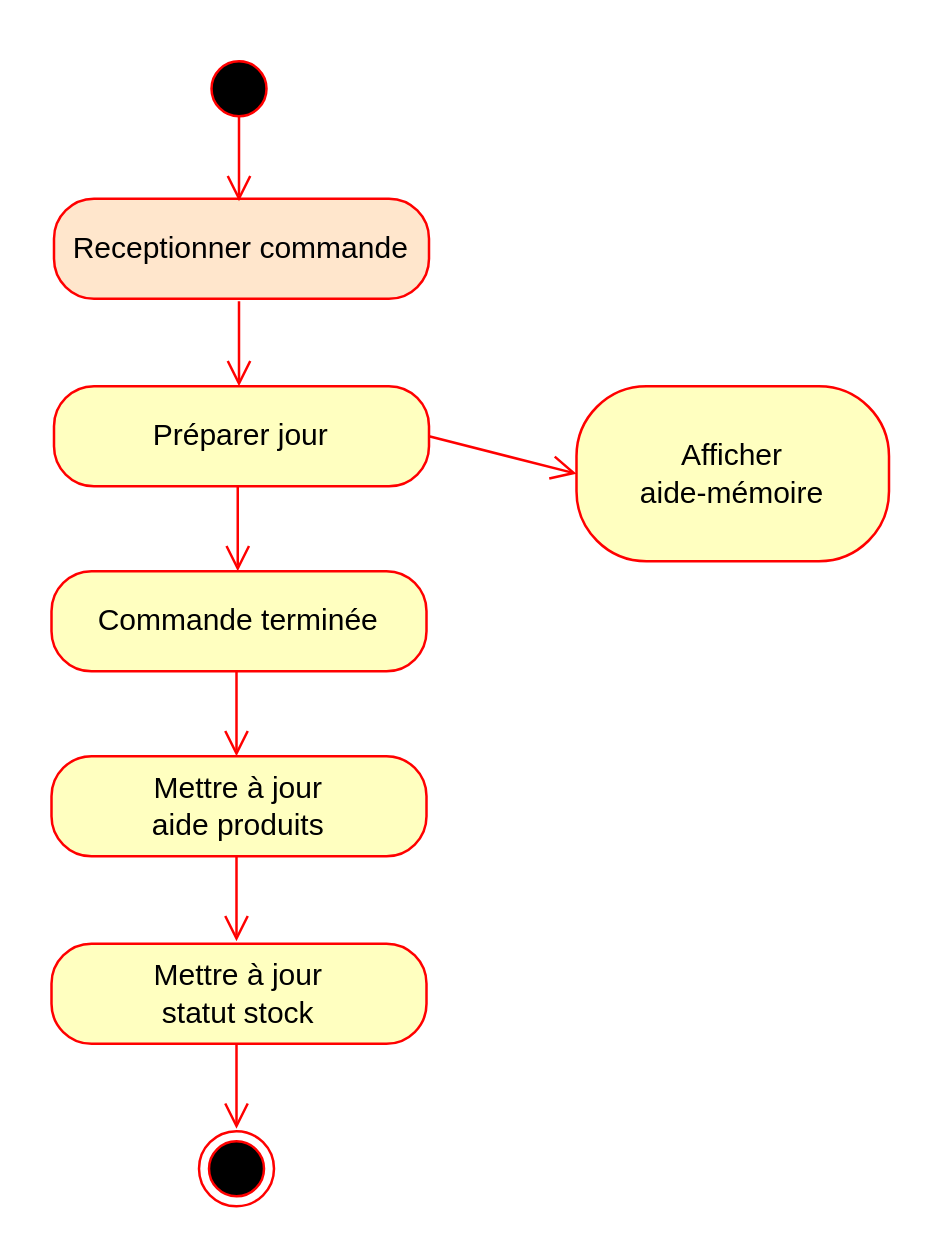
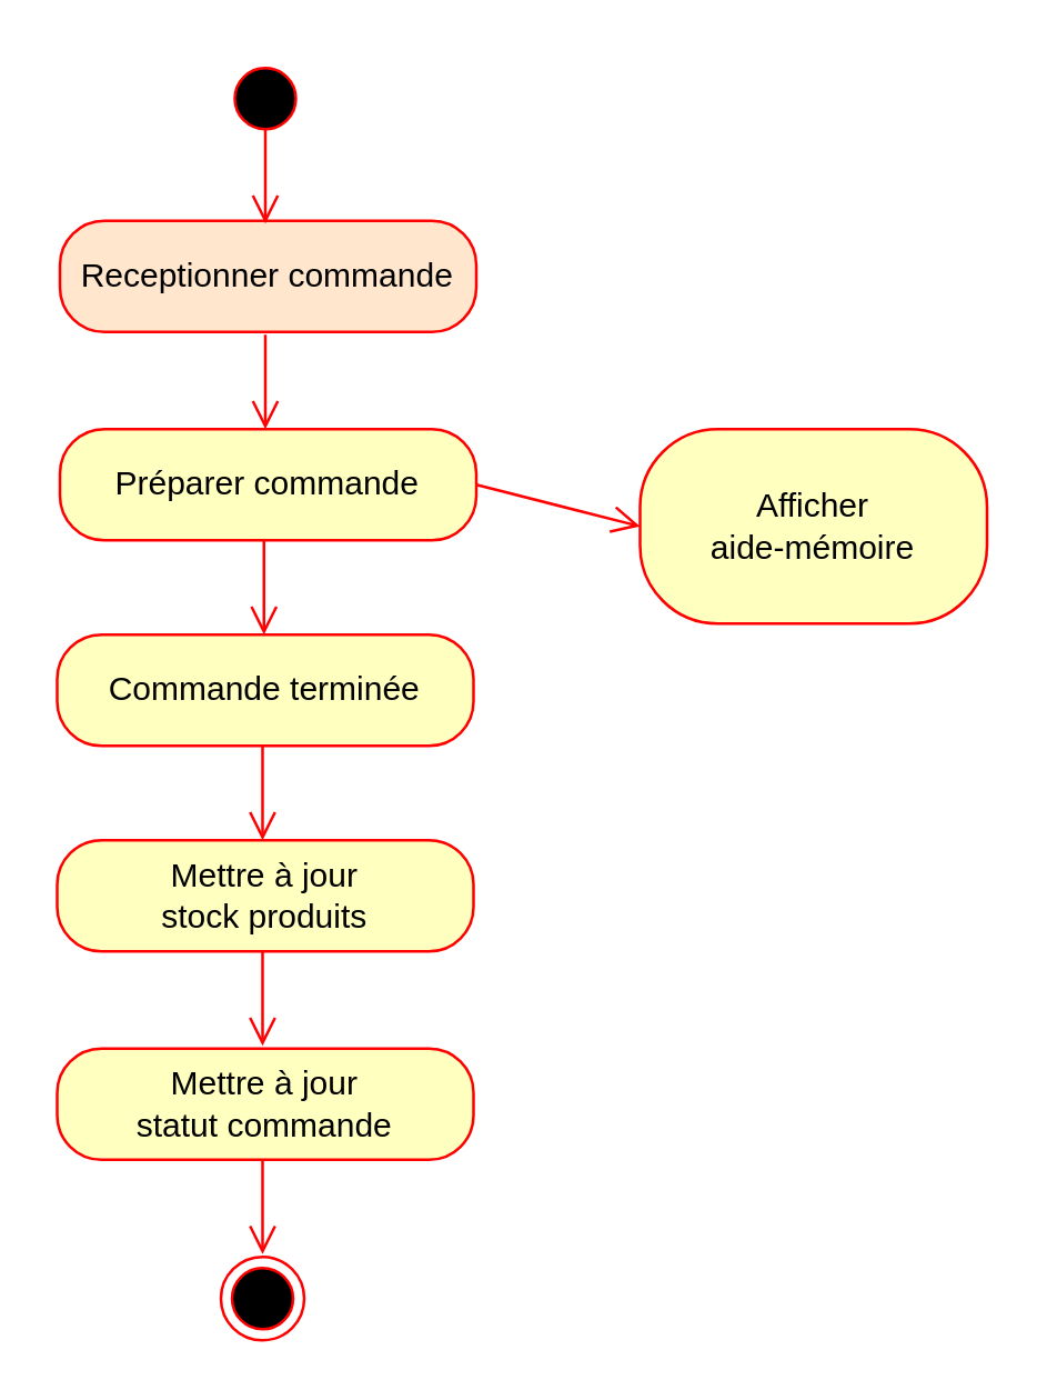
- <mxCell id="9" value="Préparer jour" style="rounded=1;whiteSpace=wrap;html=1;arcSize=40;fontColor=#000000;fillColor=#ffffc0;strokeColor=#ff0000;labelBackgroundColor=none;" parent="1" vertex="1"><mxGeometry x="21" y="154" width="150" height="40" as="geometry" /></mxCell>
+ <mxCell id="9" value="Préparer commande" style="rounded=1;whiteSpace=wrap;html=1;arcSize=40;fontColor=#000000;fillColor=#ffffc0;strokeColor=#ff0000;labelBackgroundColor=none;" parent="1" vertex="1"><mxGeometry x="21" y="154" width="150" height="40" as="geometry" /></mxCell>
- <mxCell id="12" value="&lt;div&gt;Mettre à jour&lt;/div&gt;&lt;div&gt;aide produits&lt;br&gt;&lt;/div&gt;" style="rounded=1;whiteSpace=wrap;html=1;arcSize=40;fontColor=#000000;fillColor=#ffffc0;strokeColor=#ff0000;labelBackgroundColor=none;" parent="1" vertex="1"><mxGeometry x="20" y="302" width="150" height="40" as="geometry" /></mxCell>
+ <mxCell id="12" value="&lt;div&gt;Mettre à jour&lt;/div&gt;&lt;div&gt;stock produits&lt;br&gt;&lt;/div&gt;" style="rounded=1;whiteSpace=wrap;html=1;arcSize=40;fontColor=#000000;fillColor=#ffffc0;strokeColor=#ff0000;labelBackgroundColor=none;" parent="1" vertex="1"><mxGeometry x="20" y="302" width="150" height="40" as="geometry" /></mxCell>
- <mxCell id="4" value="&lt;div&gt;Mettre à jour&lt;/div&gt;&lt;div&gt;statut stock&lt;br&gt;&lt;/div&gt;" style="rounded=1;whiteSpace=wrap;html=1;arcSize=40;fontColor=#000000;fillColor=#ffffc0;strokeColor=#ff0000;labelBackgroundColor=none;" parent="1" vertex="1"><mxGeometry x="20" y="377" width="150" height="40" as="geometry" /></mxCell>
+ <mxCell id="4" value="&lt;div&gt;Mettre à jour&lt;/div&gt;&lt;div&gt;statut commande&lt;br&gt;&lt;/div&gt;" style="rounded=1;whiteSpace=wrap;html=1;arcSize=40;fontColor=#000000;fillColor=#ffffc0;strokeColor=#ff0000;labelBackgroundColor=none;" parent="1" vertex="1"><mxGeometry x="20" y="377" width="150" height="40" as="geometry" /></mxCell>
